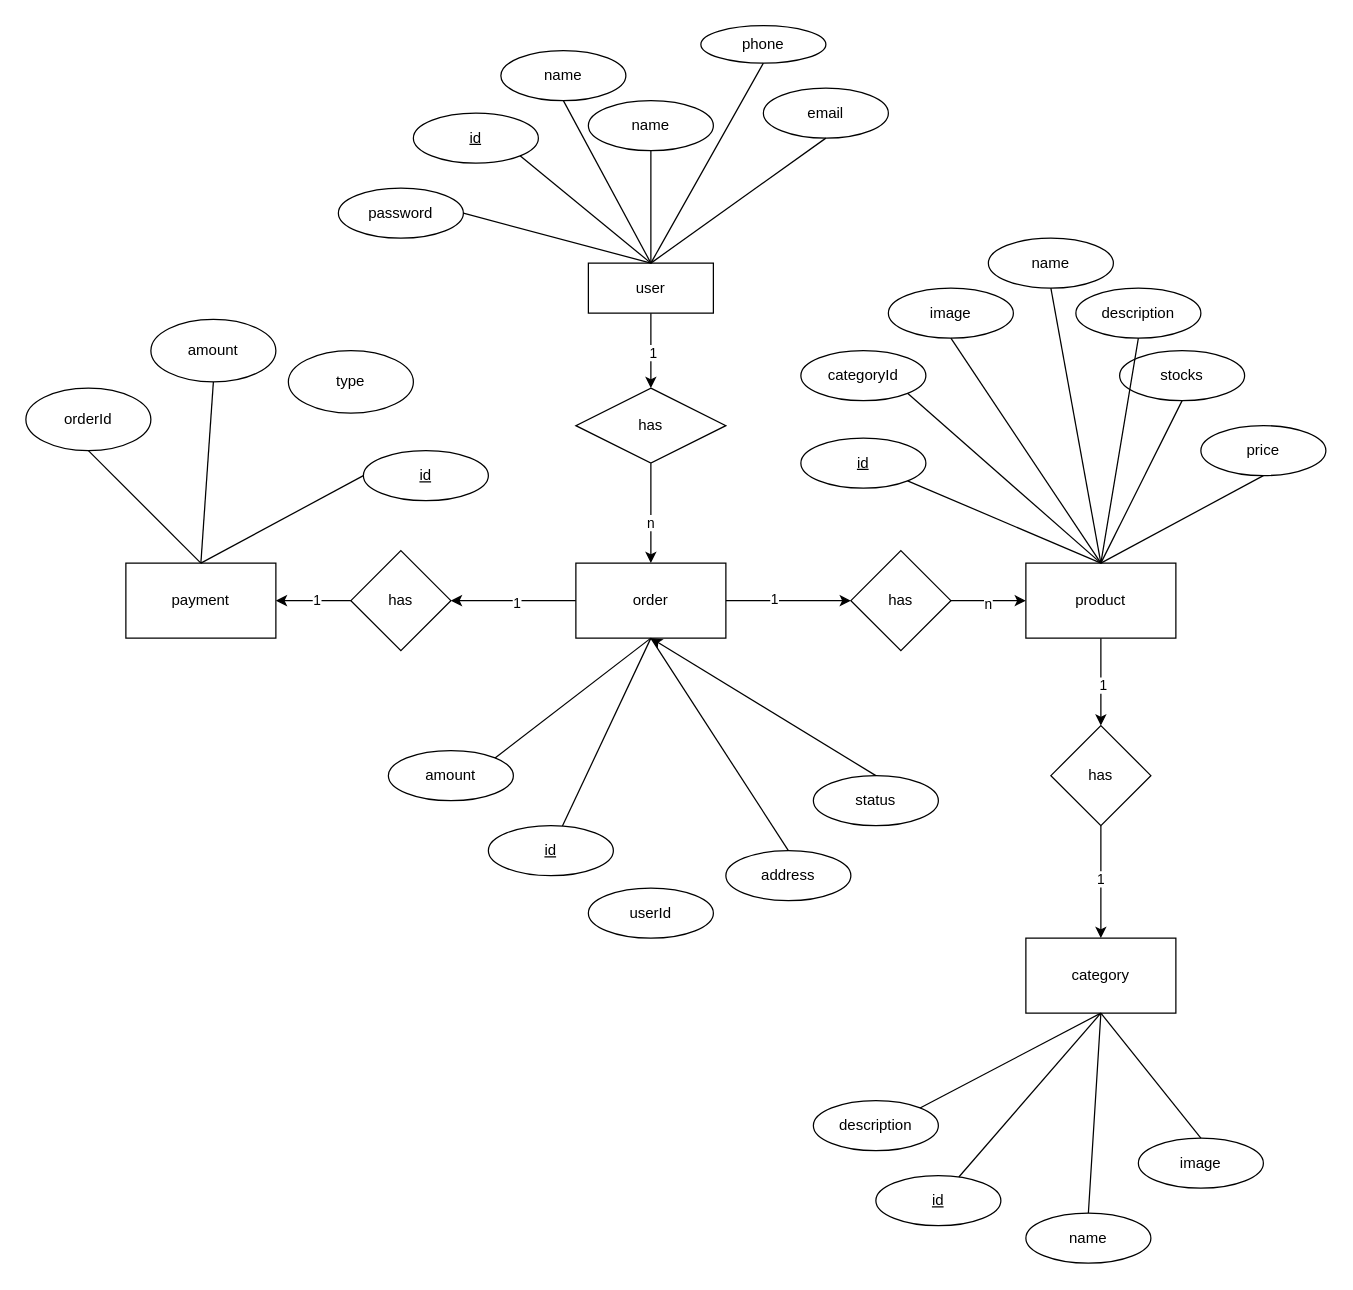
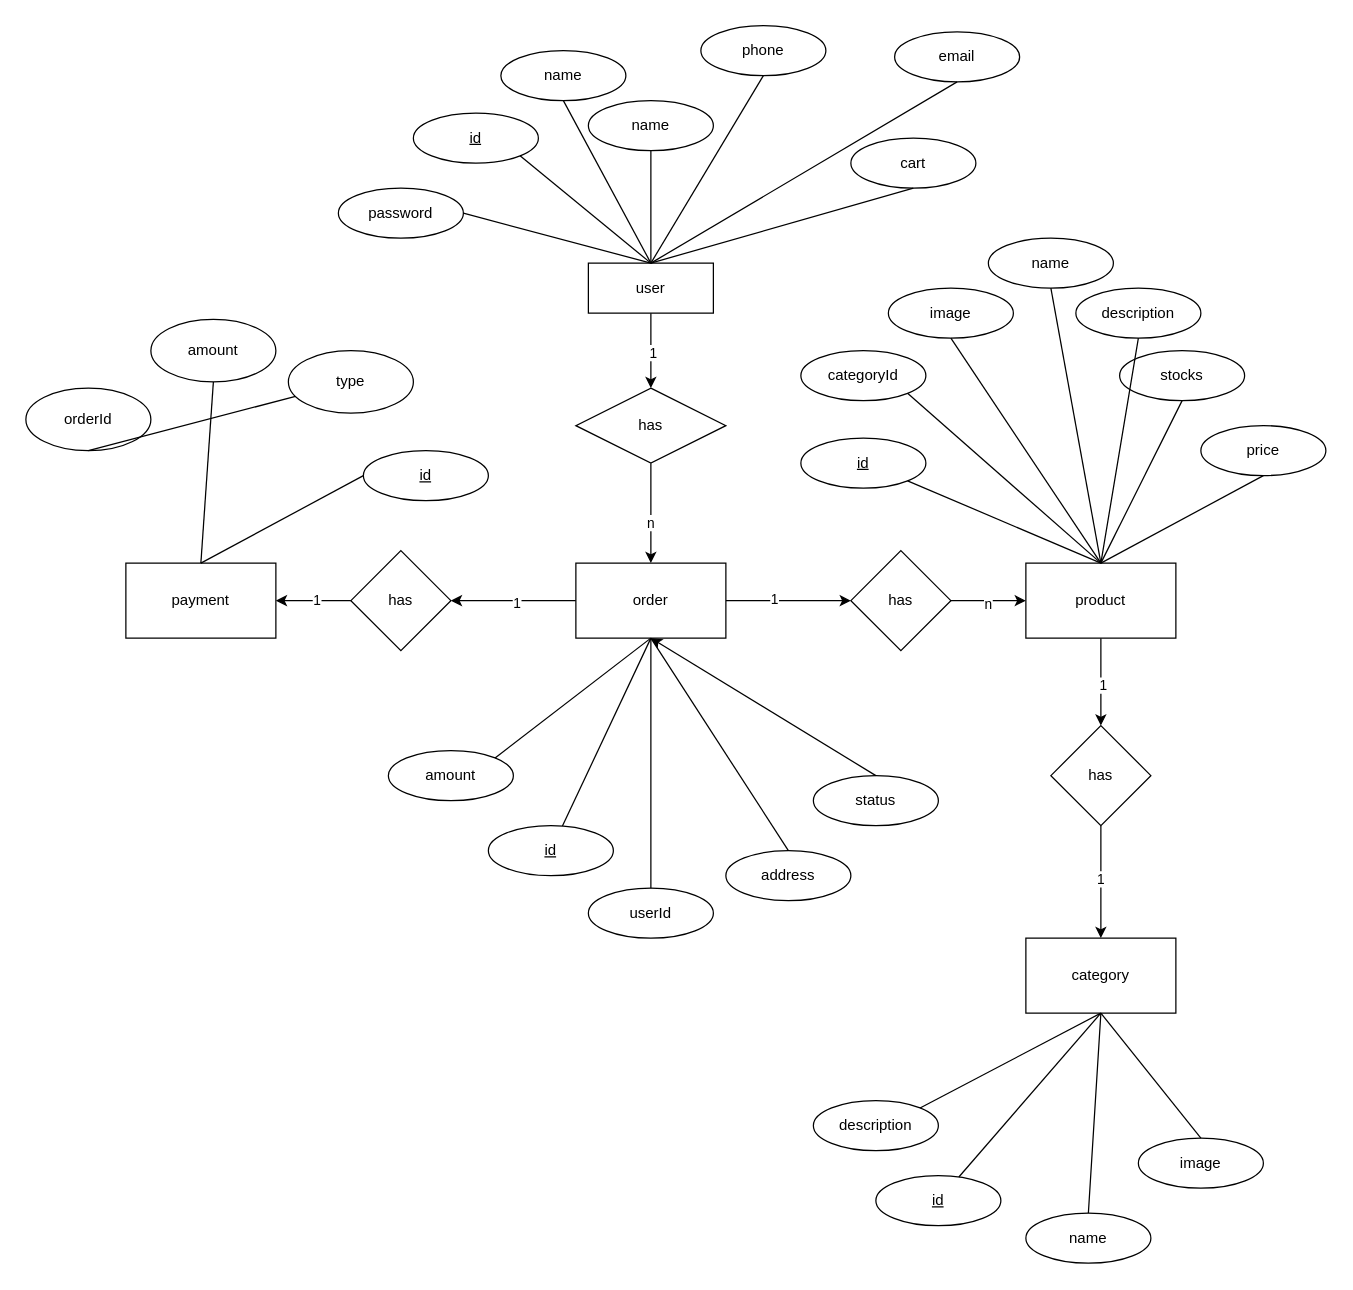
- <mxCell id="11" value="phone" style="ellipse;whiteSpace=wrap;html=1;align=center;" parent="1" vertex="1"><mxGeometry x="560" y="20" width="100" height="30" as="geometry" /></mxCell>
+ <mxCell id="11" value="phone" style="ellipse;whiteSpace=wrap;html=1;align=center;" parent="1" vertex="1"><mxGeometry x="560" width="100" height="40" as="geometry" y="20" /></mxCell>
- <mxCell id="13" value="email" style="ellipse;whiteSpace=wrap;html=1;align=center;" parent="1" vertex="1"><mxGeometry x="610" y="70" width="100" height="40" as="geometry" /></mxCell>
+ <mxCell id="13" value="email" style="ellipse;whiteSpace=wrap;html=1;align=center;" parent="1" vertex="1"><mxGeometry x="715" y="25" width="100" height="40" as="geometry" /></mxCell>
+ <mxCell id="15" value="cart" style="ellipse;whiteSpace=wrap;html=1;align=center;" parent="1" vertex="1"><mxGeometry x="680" y="110" width="100" height="40" as="geometry" /></mxCell>
+ <mxCell id="16" value="" style="endArrow=none;html=1;rounded=0;exitX=0.5;exitY=1;exitDx=0;exitDy=0;entryX=0.5;entryY=0;entryDx=0;entryDy=0;" parent="1" source="15" target="4" edge="1"><mxGeometry relative="1" as="geometry"><mxPoint x="915" y="200" as="sourcePoint" /><mxPoint x="590" y="250" as="targetPoint" /></mxGeometry></mxCell>
- <mxCell id="57" value="" style="endArrow=none;html=1;rounded=0;exitX=0.5;exitY=1;exitDx=0;exitDy=0;entryX=0.5;entryY=0;entryDx=0;entryDy=0;" parent="1" source="56" edge="1" target="30"><mxGeometry relative="1" as="geometry"><mxPoint x="-40" y="360" as="sourcePoint" /><mxPoint x="100" y="480" as="targetPoint" /></mxGeometry></mxCell>
+ <mxCell id="57" value="" style="endArrow=none;html=1;rounded=0;exitX=0.5;exitY=1;exitDx=0;exitDy=0;" parent="1" source="56" edge="1" target="60"><mxGeometry relative="1" as="geometry"><mxPoint x="-40" y="360" as="sourcePoint" /><mxPoint x="100" y="480" as="targetPoint" /></mxGeometry></mxCell>
+ <mxCell id="64" value="" style="endArrow=none;html=1;rounded=0;exitX=0.5;exitY=0;exitDx=0;exitDy=0;entryX=0.5;entryY=1;entryDx=0;entryDy=0;" parent="1" source="63" target="26" edge="1"><mxGeometry relative="1" as="geometry"><mxPoint x="510" y="700" as="sourcePoint" /><mxPoint x="500" y="780" as="targetPoint" /></mxGeometry></mxCell>
